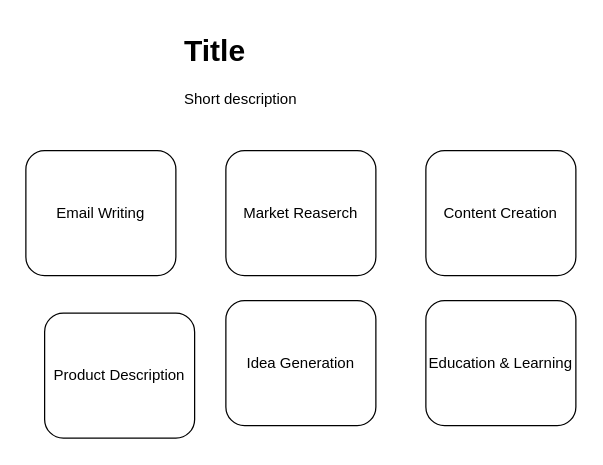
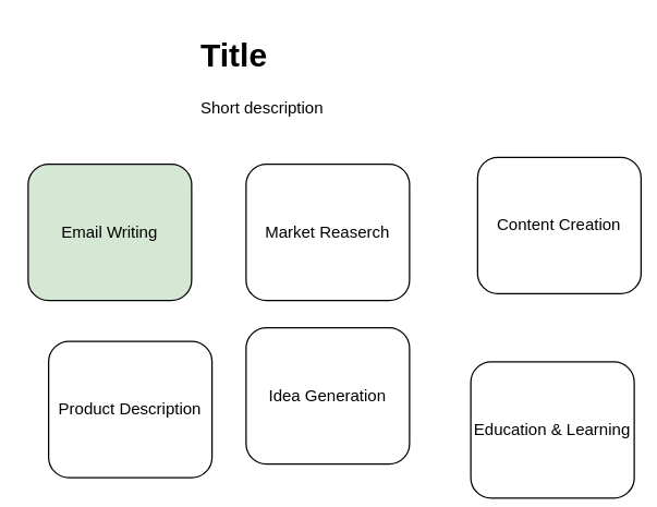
- <mxCell id="2" value="Email Writing" style="rounded=1;whiteSpace=wrap;html=1;" vertex="1" parent="1"><mxGeometry x="20" y="120" width="120" height="100" as="geometry" /></mxCell>
+ <mxCell id="2" value="Email Writing" style="rounded=1;whiteSpace=wrap;html=1;fillColor=#d5e8d4;" vertex="1" parent="1"><mxGeometry x="20" y="120" width="120" height="100" as="geometry" /></mxCell>
- <mxCell id="6" value="Content Creation" style="rounded=1;whiteSpace=wrap;html=1;" vertex="1" parent="1"><mxGeometry x="340" y="120" width="120" height="100" as="geometry" /></mxCell>
+ <mxCell id="6" value="Content Creation" style="rounded=1;whiteSpace=wrap;html=1;" vertex="1" parent="1"><mxGeometry x="350" y="115" width="120" height="100" as="geometry" /></mxCell>
- <mxCell id="4" value="Education &amp;amp; Learning" style="rounded=1;whiteSpace=wrap;html=1;" vertex="1" parent="1"><mxGeometry x="340" y="240" width="120" height="100" as="geometry" /></mxCell>
+ <mxCell id="4" value="Education &amp;amp; Learning" style="rounded=1;whiteSpace=wrap;html=1;" vertex="1" parent="1"><mxGeometry x="345" y="265" width="120" height="100" as="geometry" /></mxCell>
